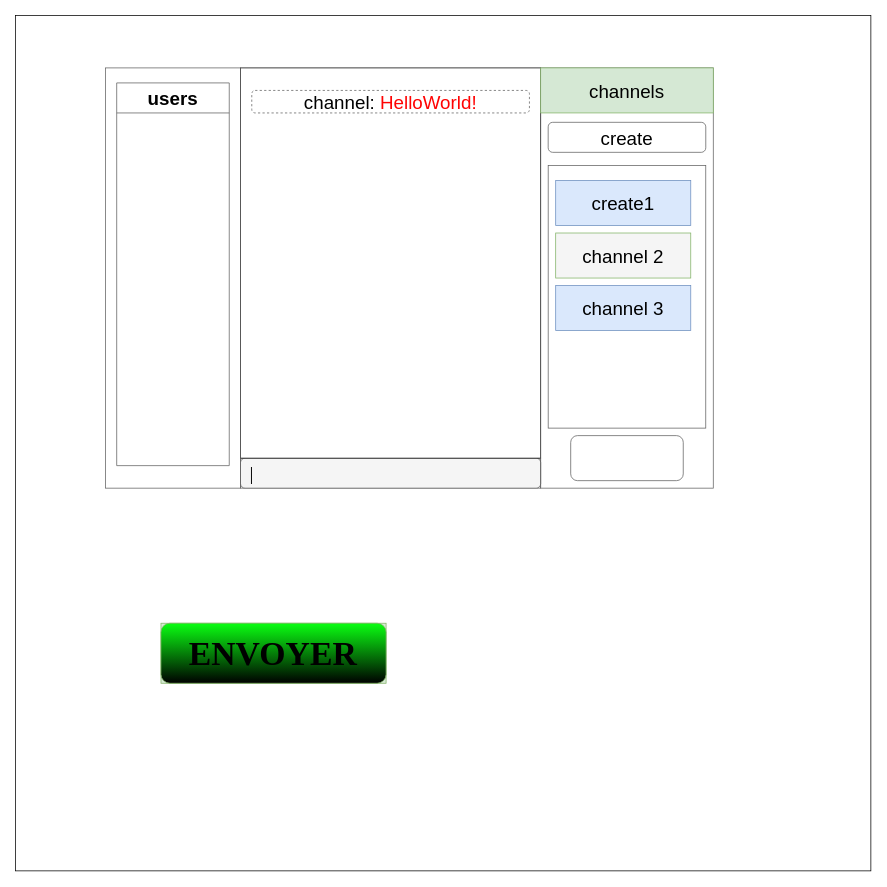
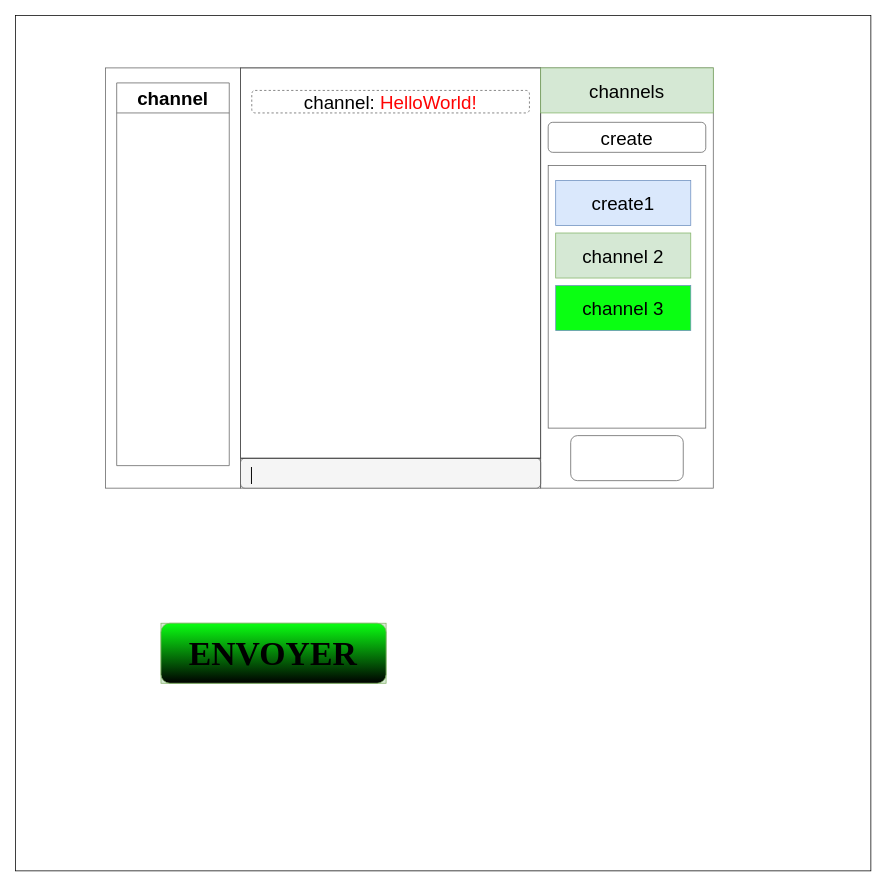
- <mxCell id="13" value="users" style="swimlane;whiteSpace=wrap;html=1;strokeColor=#616161;fontSize=25;fontColor=#000000;fillColor=none;gradientColor=#000000;gradientDirection=south;startSize=40;" vertex="1" parent="1"><mxGeometry x="155" y="110" width="150" height="510" as="geometry" /></mxCell>
+ <mxCell id="13" value="channel" style="swimlane;whiteSpace=wrap;html=1;strokeColor=#616161;fontSize=25;fontColor=#000000;fillColor=none;gradientColor=#000000;gradientDirection=south;startSize=40;" vertex="1" parent="1"><mxGeometry x="155" y="110" width="150" height="510" as="geometry" /></mxCell>
- <mxCell id="24" value="channel 2" style="rounded=0;whiteSpace=wrap;html=1;strokeColor=#82b366;fontSize=25;fillColor=#f5f5f5;gradientDirection=south;" vertex="1" parent="1"><mxGeometry x="740" y="310" width="180" height="60" as="geometry" /></mxCell>
+ <mxCell id="24" value="channel 2" style="rounded=0;whiteSpace=wrap;html=1;strokeColor=#82b366;fontSize=25;fillColor=#d5e8d4;gradientDirection=south;" vertex="1" parent="1"><mxGeometry x="740" y="310" width="180" height="60" as="geometry" /></mxCell>
- <mxCell id="25" value="channel 3" style="rounded=0;whiteSpace=wrap;html=1;strokeColor=#6c8ebf;fontSize=25;fillColor=#dae8fc;gradientDirection=south;" vertex="1" parent="1"><mxGeometry x="740" y="380" width="180" height="60" as="geometry" /></mxCell>
+ <mxCell id="25" value="channel 3" style="rounded=0;whiteSpace=wrap;html=1;strokeColor=#6c8ebf;fontSize=25;fillColor=#0aff12;gradientDirection=south;" vertex="1" parent="1"><mxGeometry x="740" y="380" width="180" height="60" as="geometry" /></mxCell>
